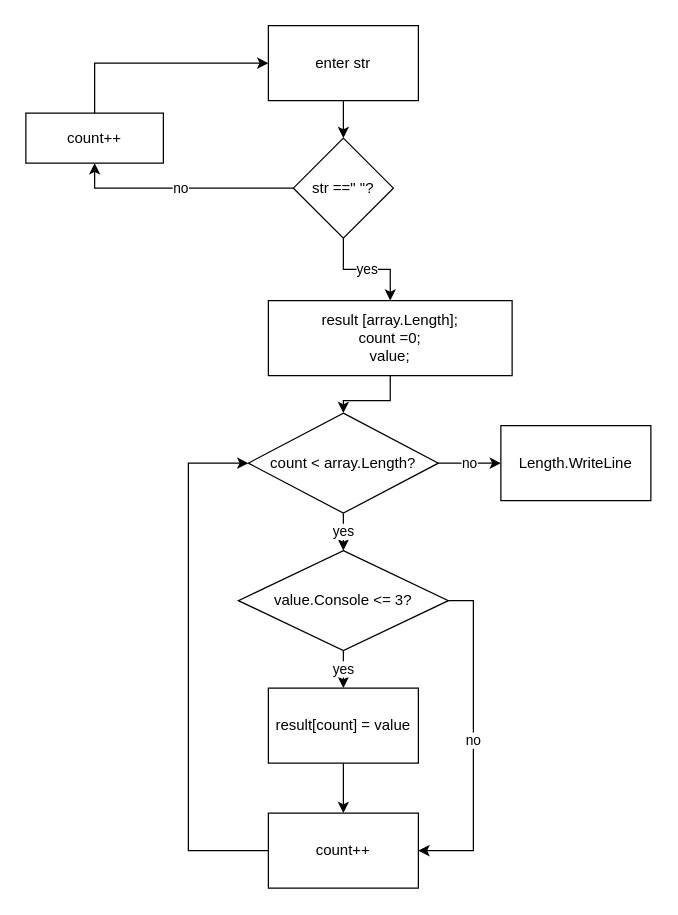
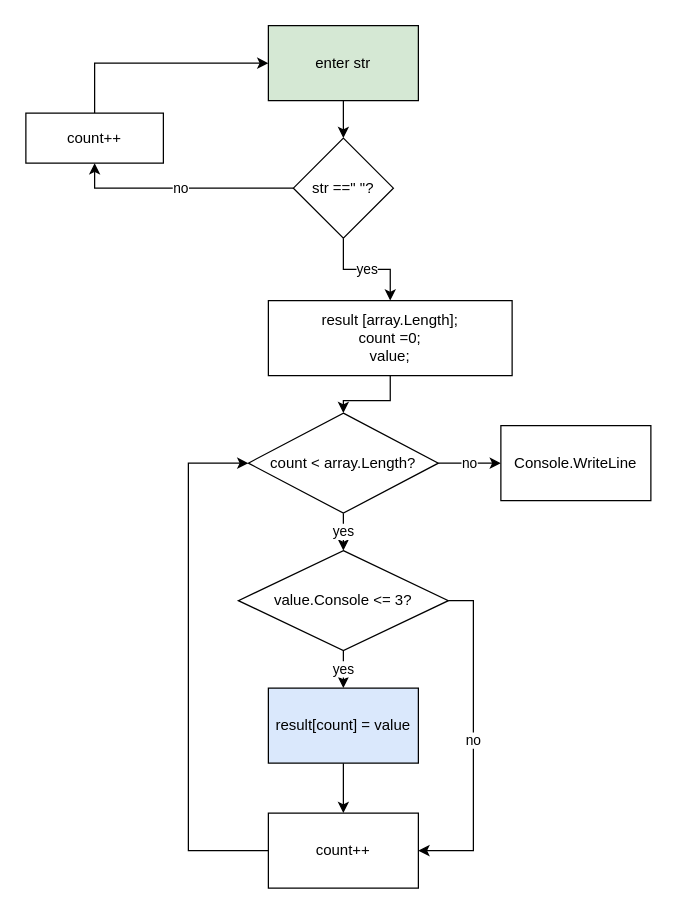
- <mxCell id="6" value="enter str" style="rounded=0;whiteSpace=wrap;html=1;" vertex="1" parent="1"><mxGeometry x="214" y="20" width="120" height="60" as="geometry" /></mxCell>
+ <mxCell id="6" value="enter str" style="rounded=0;whiteSpace=wrap;html=1;fillColor=#d5e8d4;" vertex="1" parent="1"><mxGeometry x="214" y="20" width="120" height="60" as="geometry" /></mxCell>
- <mxCell id="21" value="Length.WriteLine" style="rounded=0;whiteSpace=wrap;html=1;" vertex="1" parent="1"><mxGeometry x="400" y="340" width="120" height="60" as="geometry" /></mxCell>
+ <mxCell id="21" value="Console.WriteLine" style="rounded=0;whiteSpace=wrap;html=1;" vertex="1" parent="1"><mxGeometry x="400" y="340" width="120" height="60" as="geometry" /></mxCell>
- <mxCell id="15" value="result[count] = value" style="rounded=0;whiteSpace=wrap;html=1;" vertex="1" parent="1"><mxGeometry x="214" y="550" width="120" height="60" as="geometry" /></mxCell>
+ <mxCell id="15" value="result[count] = value" style="rounded=0;whiteSpace=wrap;html=1;fillColor=#dae8fc;" vertex="1" parent="1"><mxGeometry x="214" y="550" width="120" height="60" as="geometry" /></mxCell>
